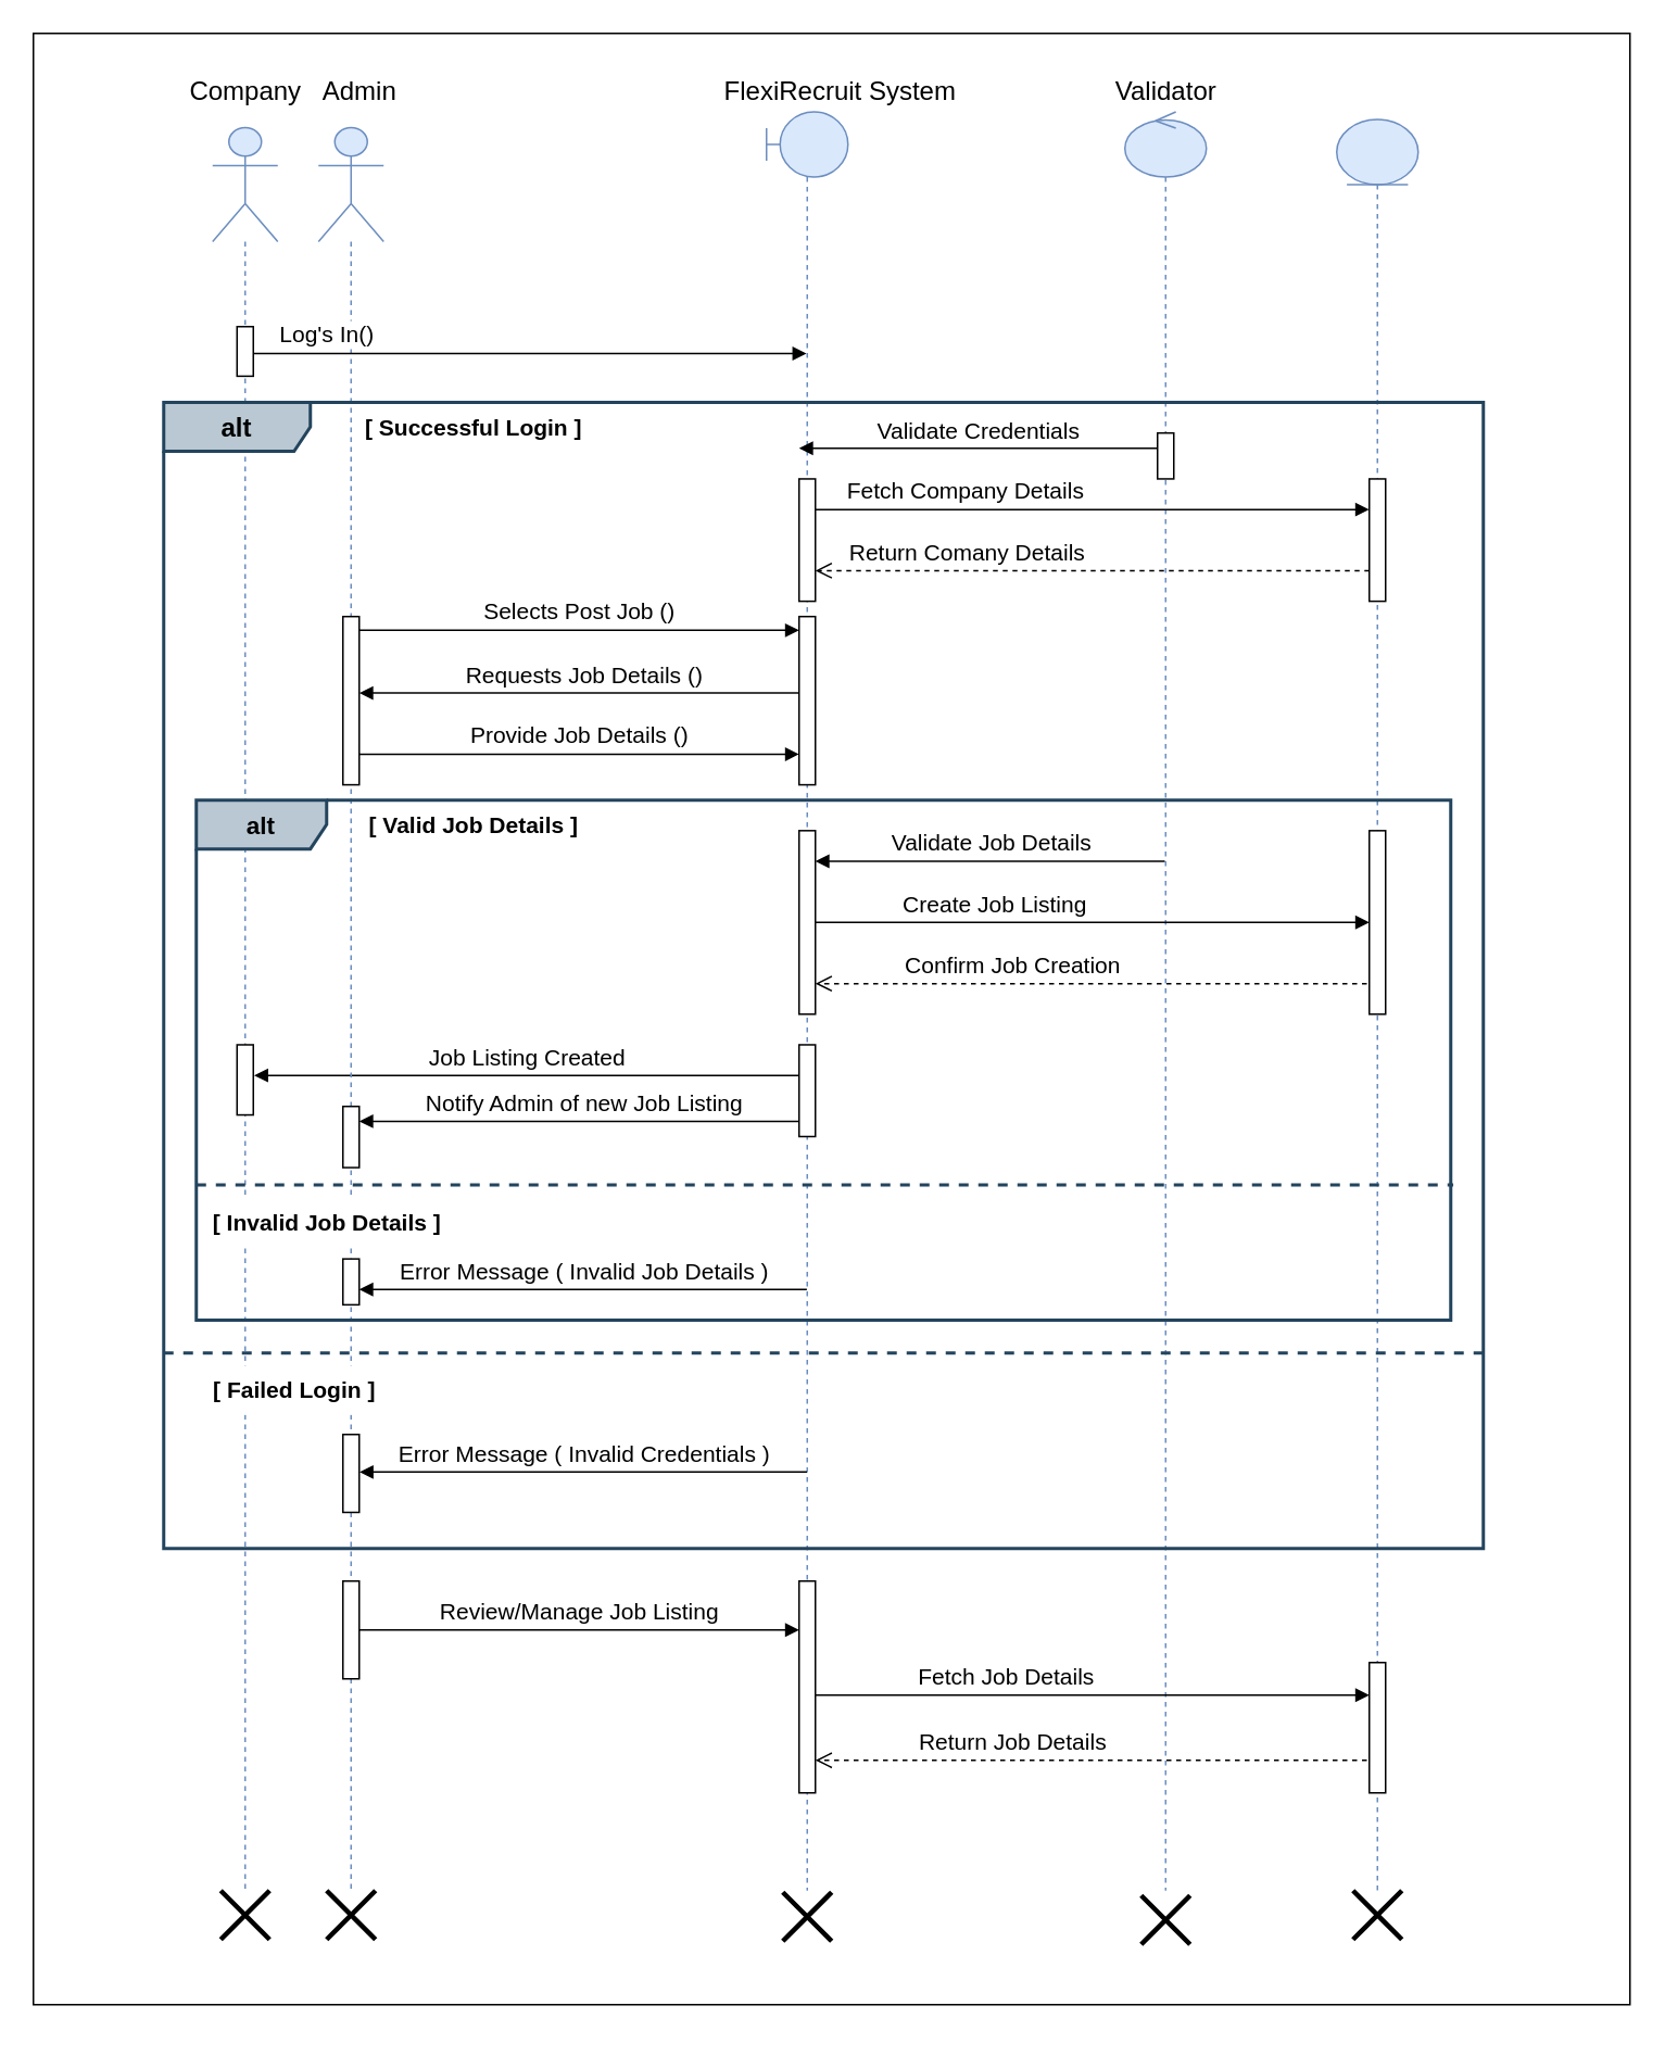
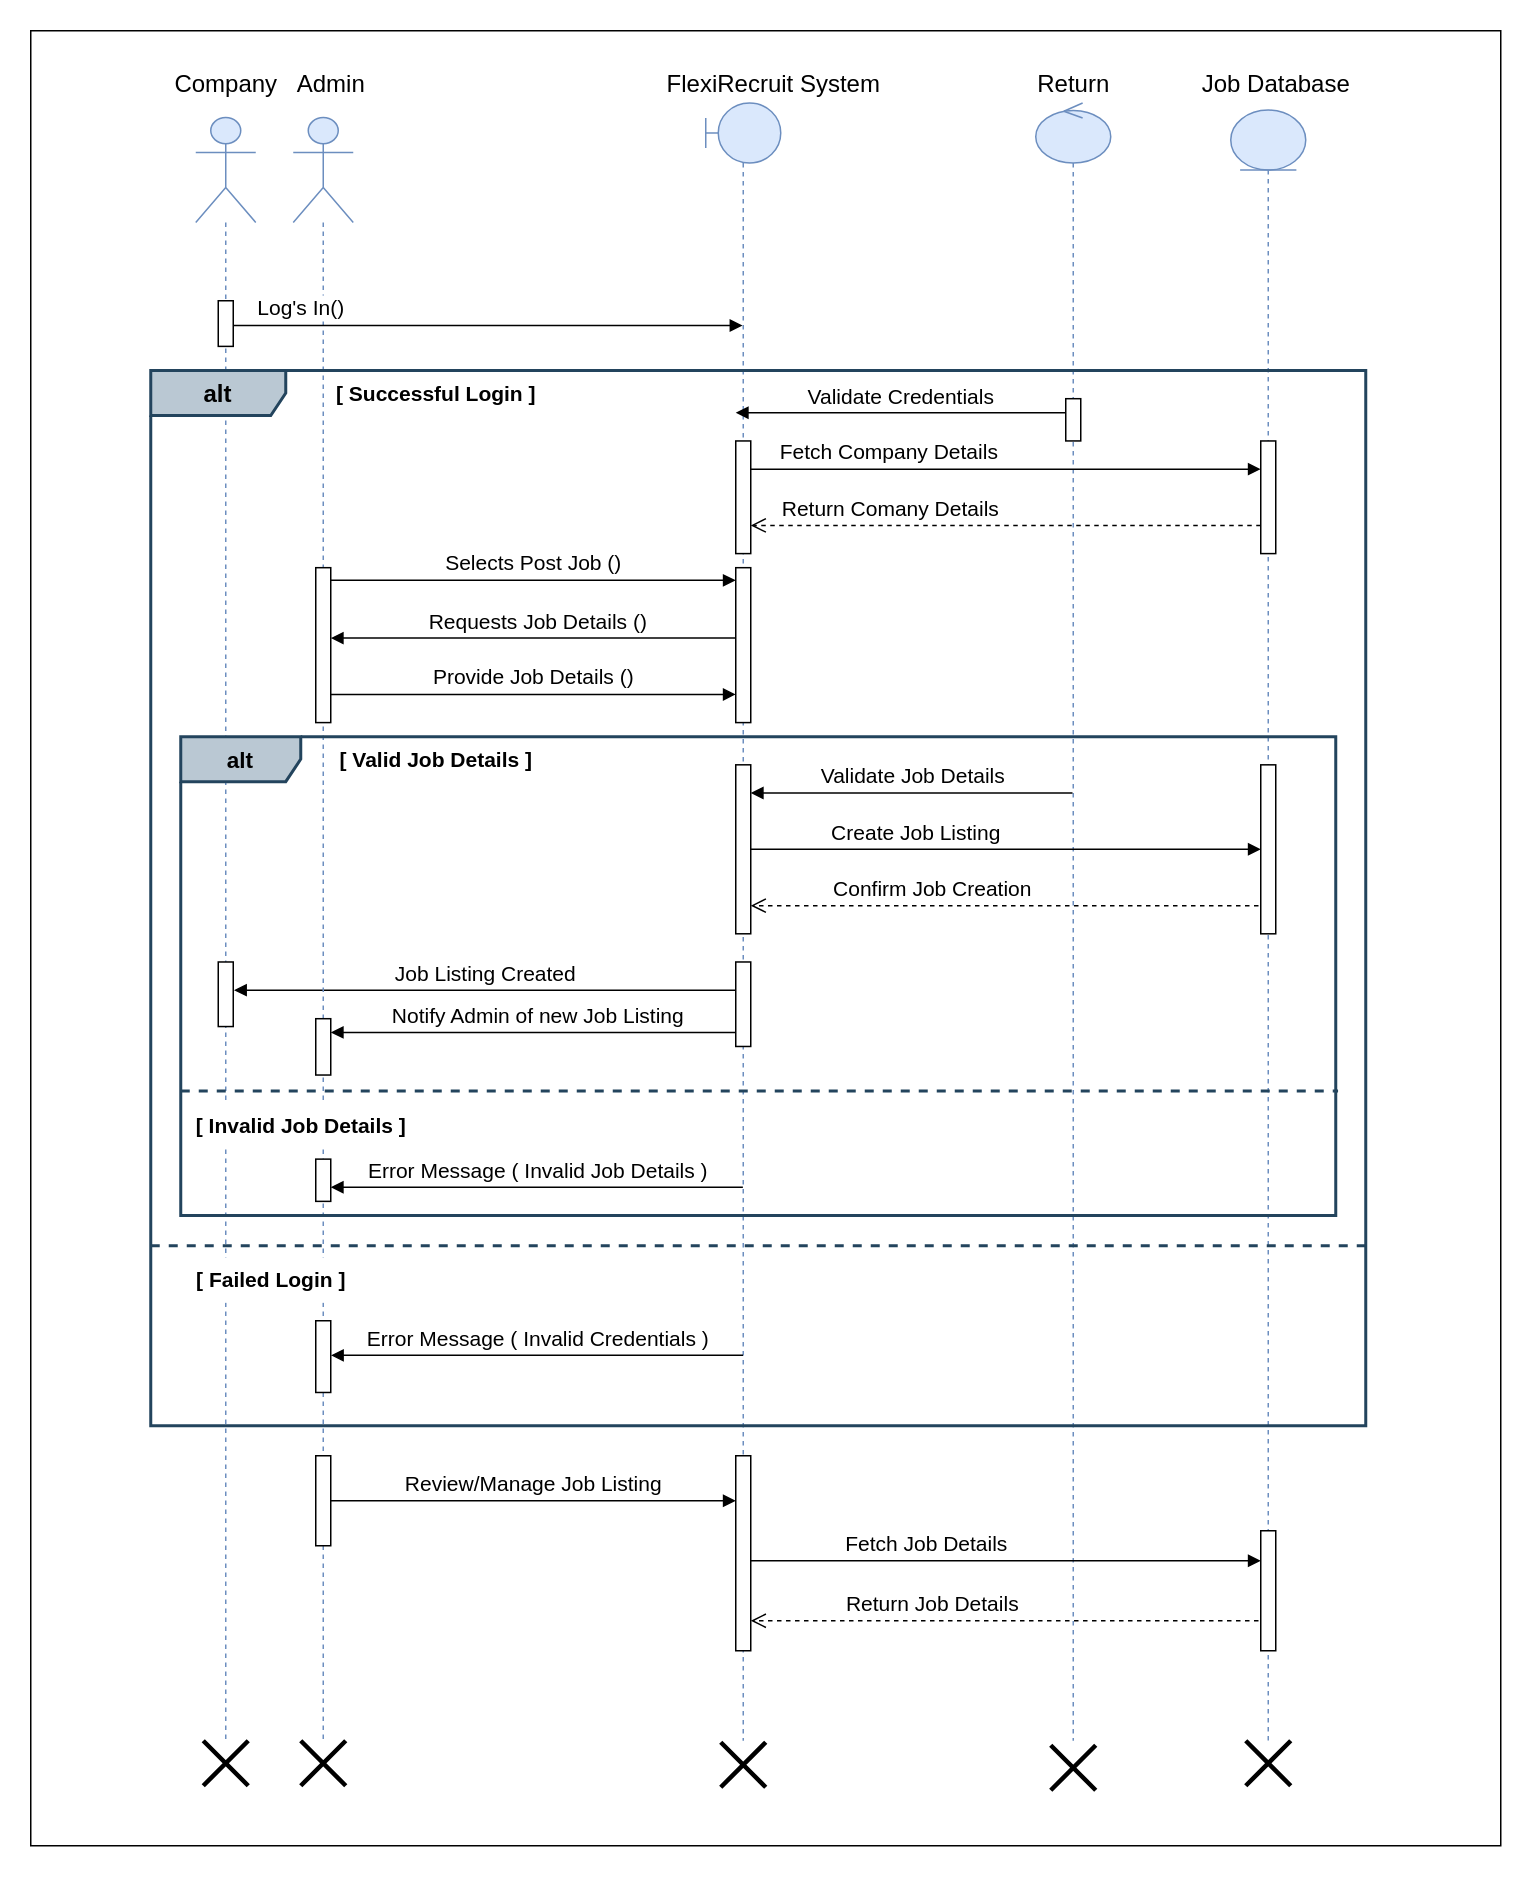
- <mxCell id="24" value="&lt;font style=&quot;font-size: 16px;&quot;&gt;Validator&lt;br&gt;&lt;/font&gt;" style="text;html=1;align=center;verticalAlign=middle;resizable=0;points=[];autosize=1;strokeColor=none;fillColor=none;" parent="4" vertex="1"><mxGeometry x="490" width="90" height="30" as="geometry" /></mxCell>
+ <mxCell id="24" value="&lt;font style=&quot;font-size: 16px;&quot;&gt;Return&lt;br&gt;&lt;/font&gt;" style="text;html=1;align=center;verticalAlign=middle;resizable=0;points=[];autosize=1;strokeColor=none;fillColor=none;" parent="4" vertex="1"><mxGeometry x="490" width="90" height="30" as="geometry" /></mxCell>
+ <mxCell id="23" value="&lt;font style=&quot;font-size: 16px;&quot;&gt;Job Database&lt;br&gt;&lt;/font&gt;" style="text;html=1;align=center;verticalAlign=middle;resizable=0;points=[];autosize=1;strokeColor=none;fillColor=none;" parent="4" vertex="1"><mxGeometry x="610" width="120" height="30" as="geometry" /></mxCell>
